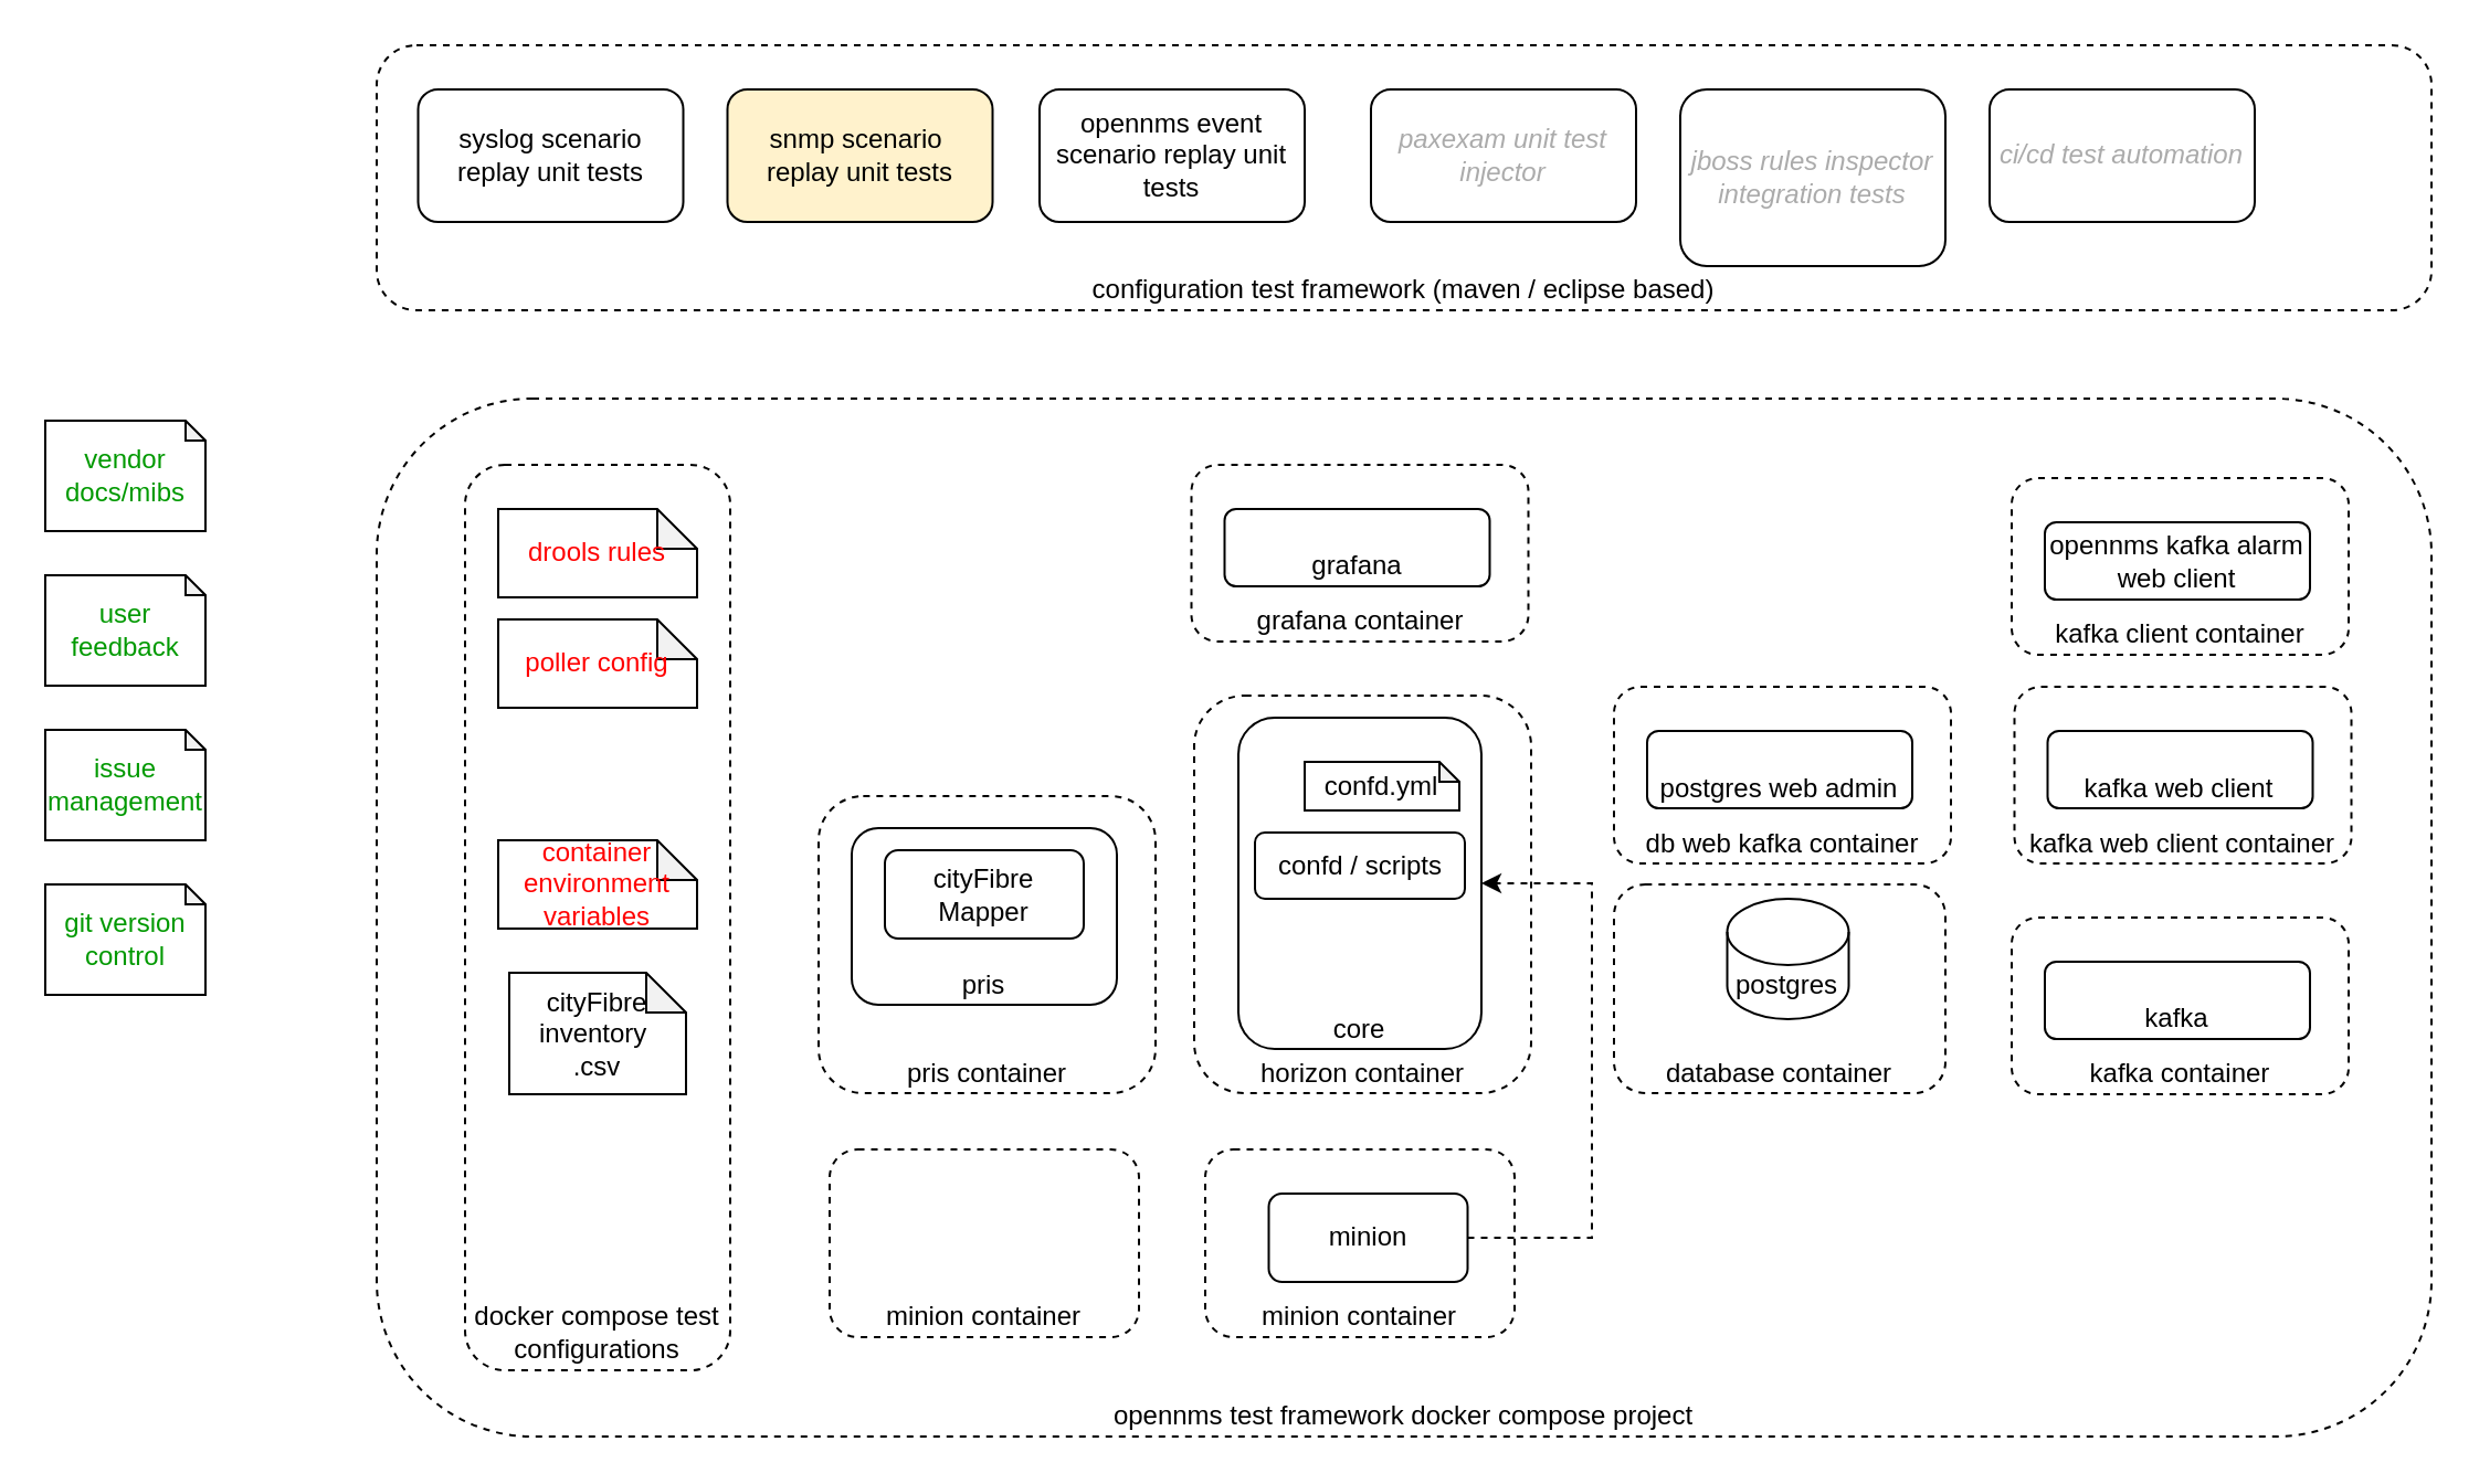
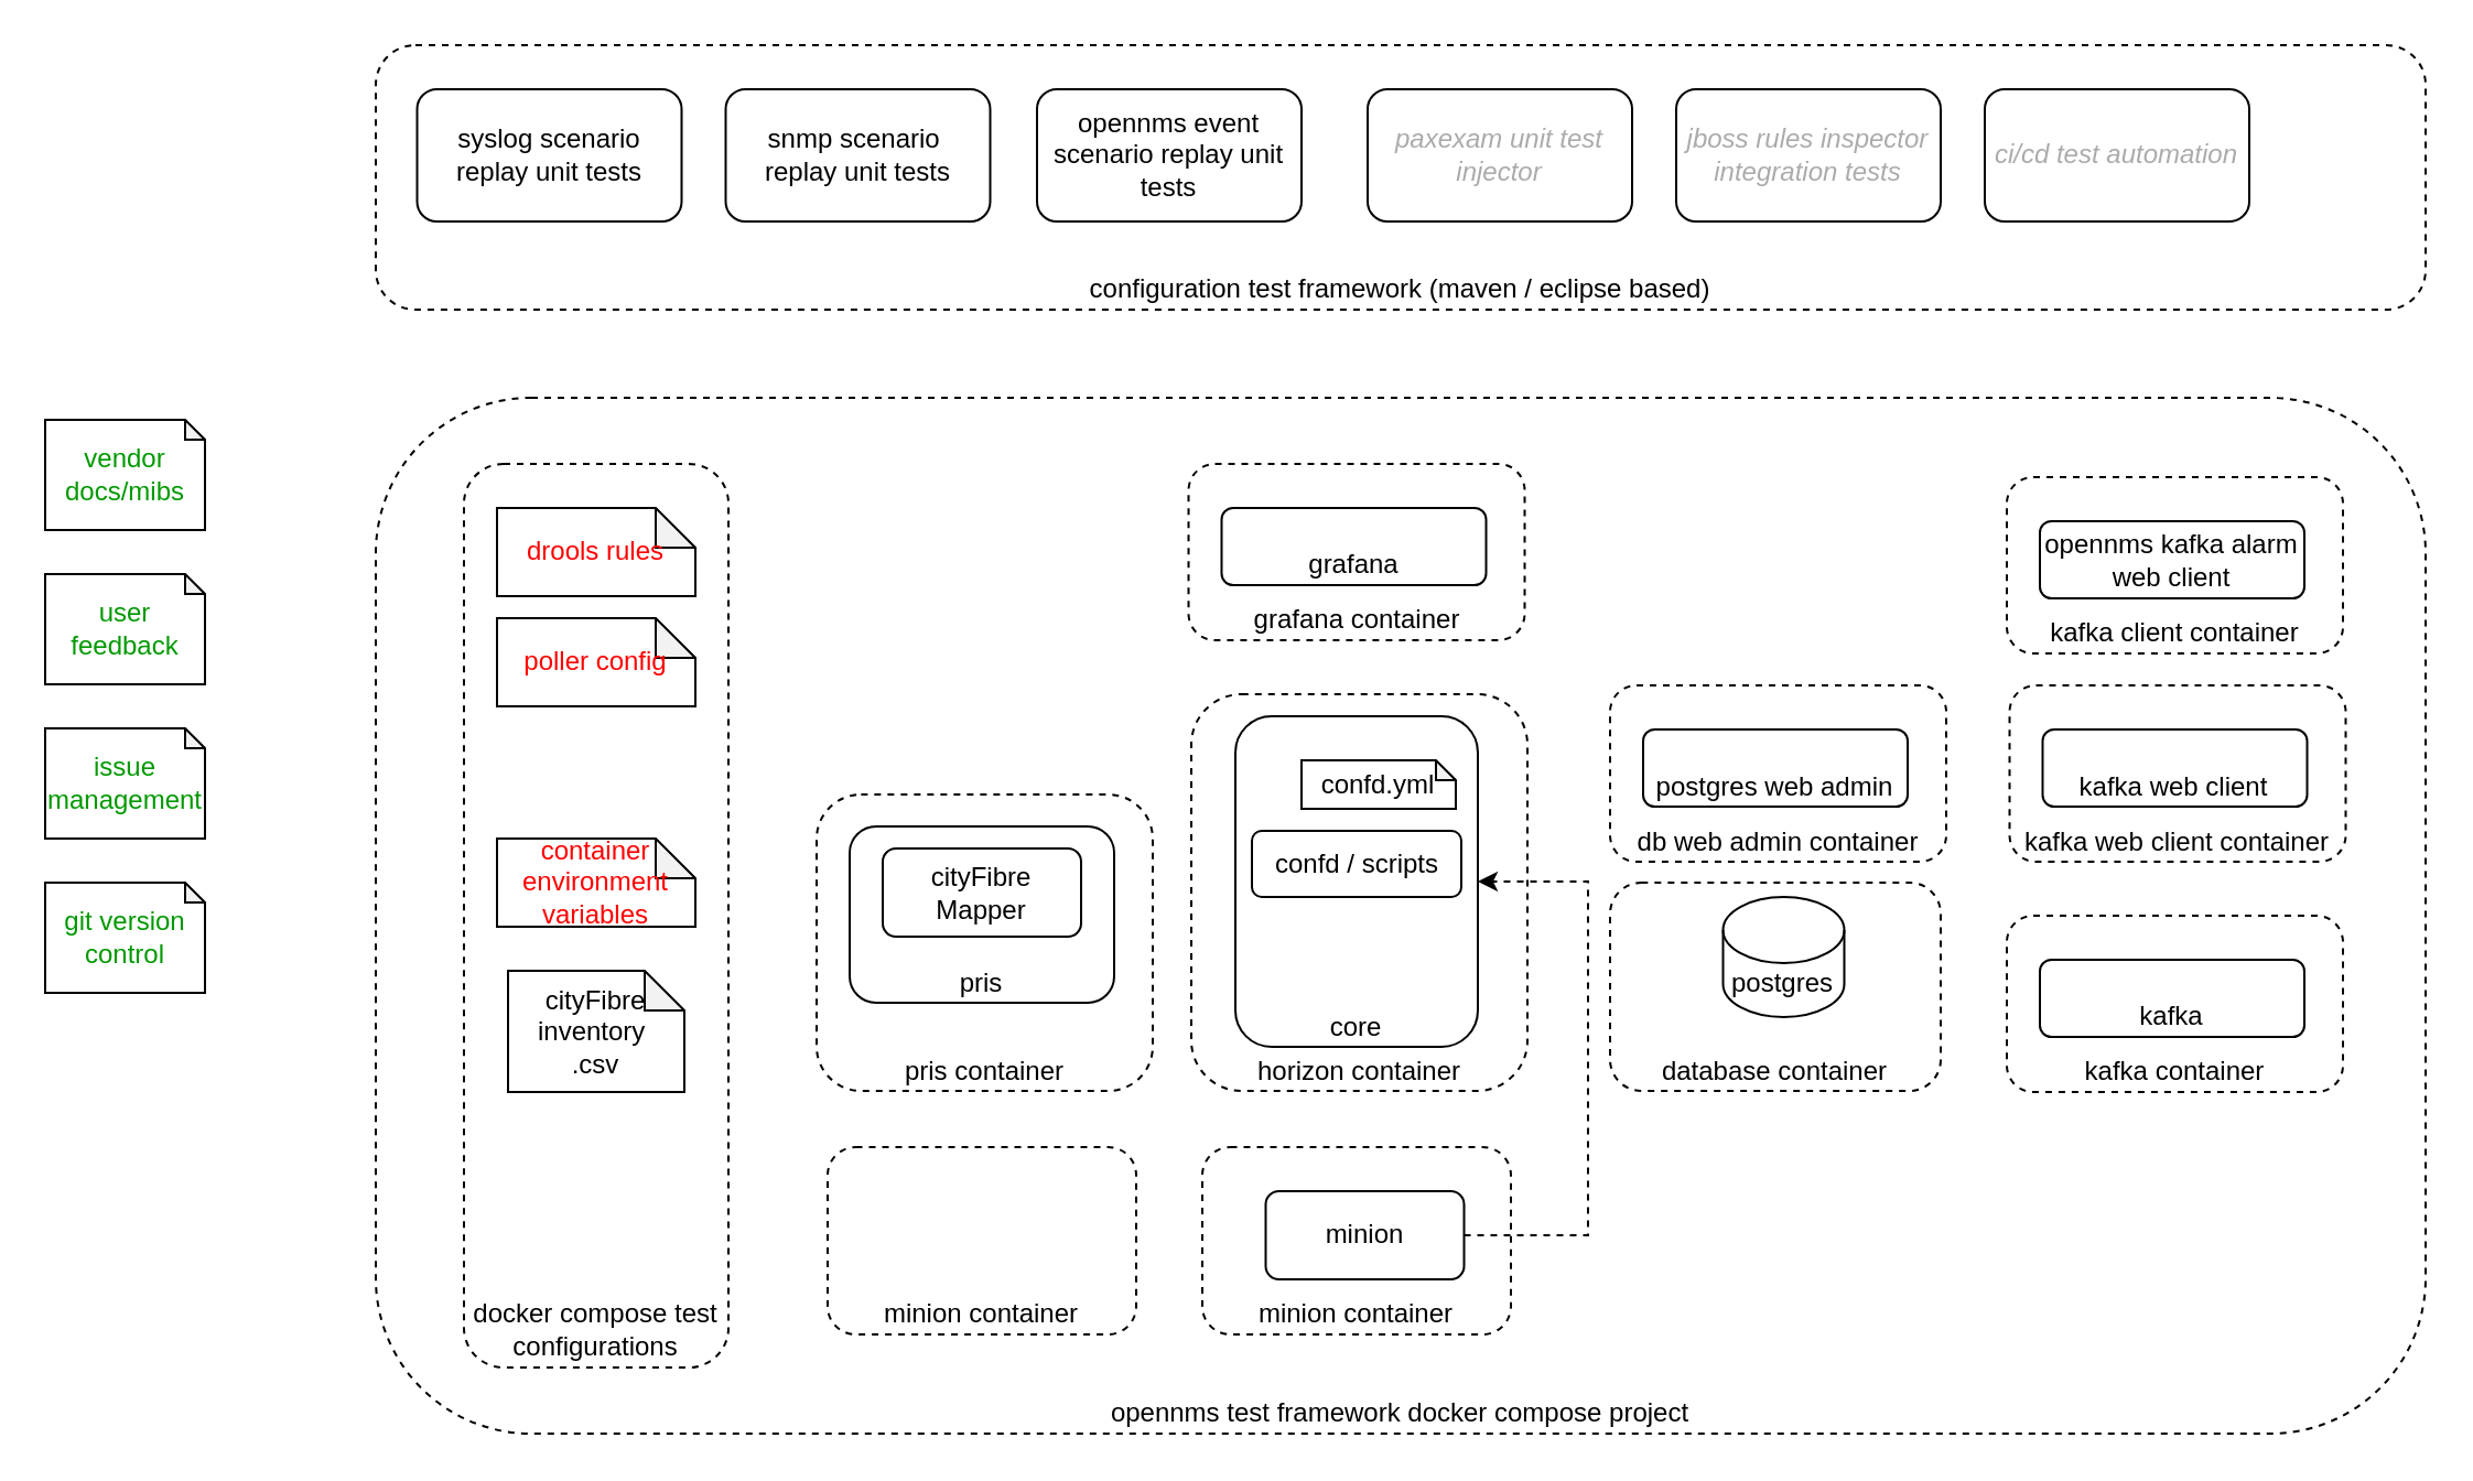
- <mxCell id="34" value="snmp scenario&amp;nbsp;&lt;div&gt;replay unit tests&lt;/div&gt;" style="rounded=1;whiteSpace=wrap;html=1;fillColor=#fff2cc;" vertex="1" parent="1"><mxGeometry x="328.75" y="40" width="120" height="60" as="geometry" /></mxCell>
+ <mxCell id="34" value="snmp scenario&amp;nbsp;&lt;div&gt;replay unit tests&lt;/div&gt;" style="rounded=1;whiteSpace=wrap;html=1;" vertex="1" parent="1"><mxGeometry x="328.75" y="40" width="120" height="60" as="geometry" /></mxCell>
- <mxCell id="37" value="jboss rules inspector&lt;div&gt;integration tests&lt;/div&gt;" style="rounded=1;whiteSpace=wrap;html=1;fontStyle=2;fontColor=#ABABAB;" vertex="1" parent="1"><mxGeometry x="760" y="40" width="120" height="80" as="geometry" /></mxCell>
+ <mxCell id="37" value="jboss rules inspector&lt;div&gt;integration tests&lt;/div&gt;" style="rounded=1;whiteSpace=wrap;html=1;fontStyle=2;fontColor=#ABABAB;" vertex="1" parent="1"><mxGeometry x="760" y="40" width="120" height="60" as="geometry" /></mxCell>
- <mxCell id="19" value="db web kafka container" style="rounded=1;whiteSpace=wrap;html=1;fillColor=none;dashed=1;verticalAlign=bottom;" vertex="1" parent="6"><mxGeometry x="360" y="100.5" width="152.5" height="80" as="geometry" /></mxCell>
+ <mxCell id="19" value="db web admin container" style="rounded=1;whiteSpace=wrap;html=1;fillColor=none;dashed=1;verticalAlign=bottom;" vertex="1" parent="6"><mxGeometry x="360" y="100.5" width="152.5" height="80" as="geometry" /></mxCell>
